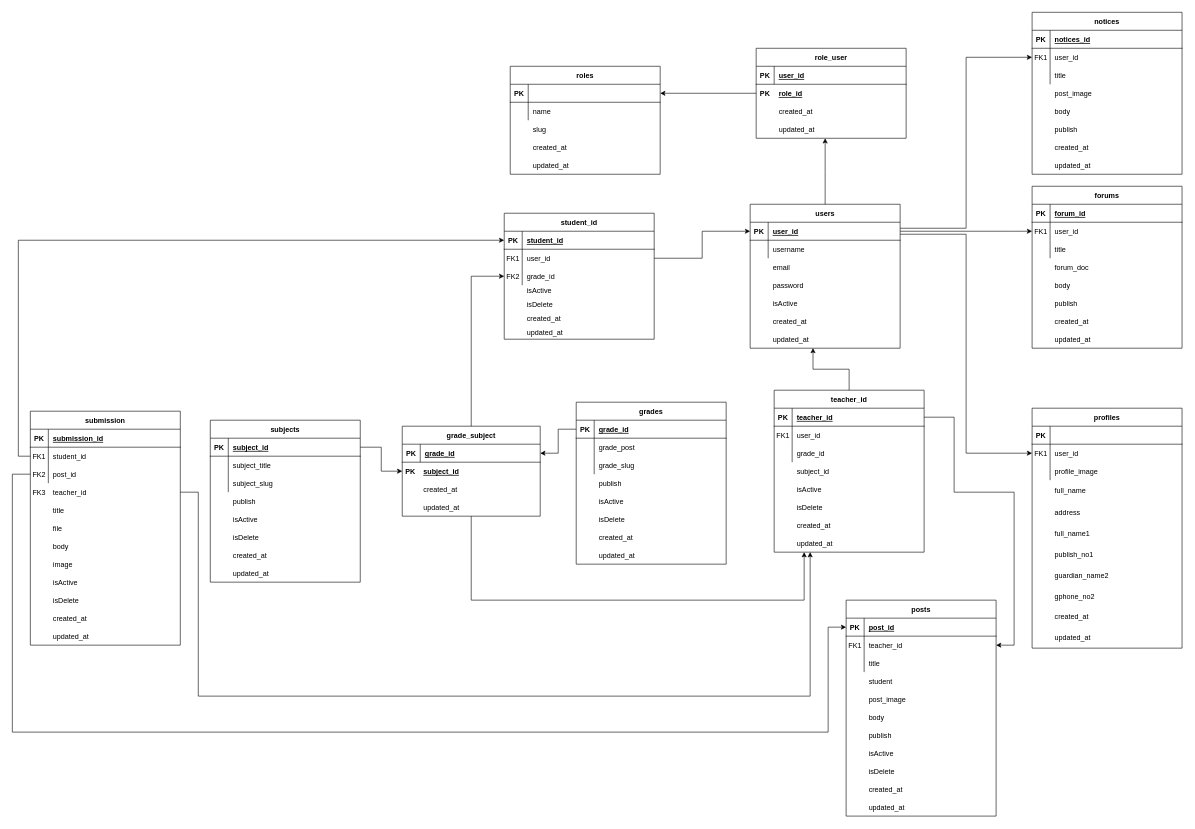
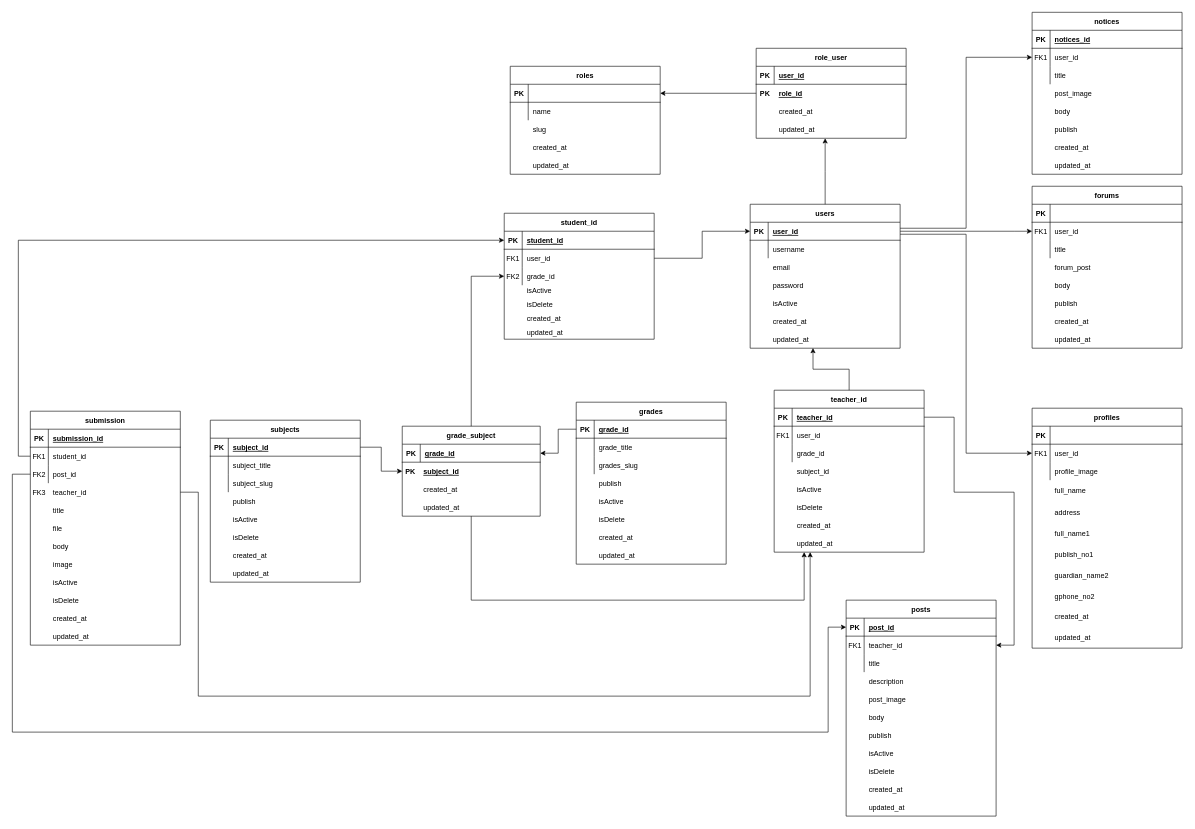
- <mxCell id="212" value="forum_id" style="shape=partialRectangle;overflow=hidden;connectable=0;fillColor=none;top=0;left=0;bottom=0;right=0;align=left;spacingLeft=6;fontStyle=5;" parent="210" vertex="1"><mxGeometry x="30" width="220" height="30" as="geometry" /></mxCell>
- <mxCell id="220" value="forum_doc" style="shape=partialRectangle;overflow=hidden;connectable=0;fillColor=none;top=0;left=0;bottom=0;right=0;align=left;spacingLeft=6;" vertex="1" parent="208"><mxGeometry x="30" y="120" width="220" height="30" as="geometry" /></mxCell>
+ <mxCell id="220" value="forum_post" style="shape=partialRectangle;overflow=hidden;connectable=0;fillColor=none;top=0;left=0;bottom=0;right=0;align=left;spacingLeft=6;" vertex="1" parent="208"><mxGeometry x="30" y="120" width="220" height="30" as="geometry" /></mxCell>
- <mxCell id="98" value="grade_post" style="shape=partialRectangle;overflow=hidden;connectable=0;fillColor=none;top=0;left=0;bottom=0;right=0;align=left;spacingLeft=6;" vertex="1" parent="96"><mxGeometry x="30" width="220" height="30" as="geometry" /></mxCell>
+ <mxCell id="98" value="grade_title" style="shape=partialRectangle;overflow=hidden;connectable=0;fillColor=none;top=0;left=0;bottom=0;right=0;align=left;spacingLeft=6;" vertex="1" parent="96"><mxGeometry x="30" width="220" height="30" as="geometry" /></mxCell>
- <mxCell id="101" value="grade_slug" style="shape=partialRectangle;overflow=hidden;connectable=0;fillColor=none;top=0;left=0;bottom=0;right=0;align=left;spacingLeft=6;" vertex="1" parent="99"><mxGeometry x="30" width="220" height="30" as="geometry" /></mxCell>
+ <mxCell id="101" value="grades_slug" style="shape=partialRectangle;overflow=hidden;connectable=0;fillColor=none;top=0;left=0;bottom=0;right=0;align=left;spacingLeft=6;" vertex="1" parent="99"><mxGeometry x="30" width="220" height="30" as="geometry" /></mxCell>
- <mxCell id="49" value="student" style="shape=partialRectangle;overflow=hidden;connectable=0;fillColor=none;top=0;left=0;bottom=0;right=0;align=left;spacingLeft=6;" vertex="1" parent="24"><mxGeometry x="30" y="120" width="220" height="30" as="geometry" /></mxCell>
+ <mxCell id="49" value="description" style="shape=partialRectangle;overflow=hidden;connectable=0;fillColor=none;top=0;left=0;bottom=0;right=0;align=left;spacingLeft=6;" vertex="1" parent="24"><mxGeometry x="30" y="120" width="220" height="30" as="geometry" /></mxCell>
